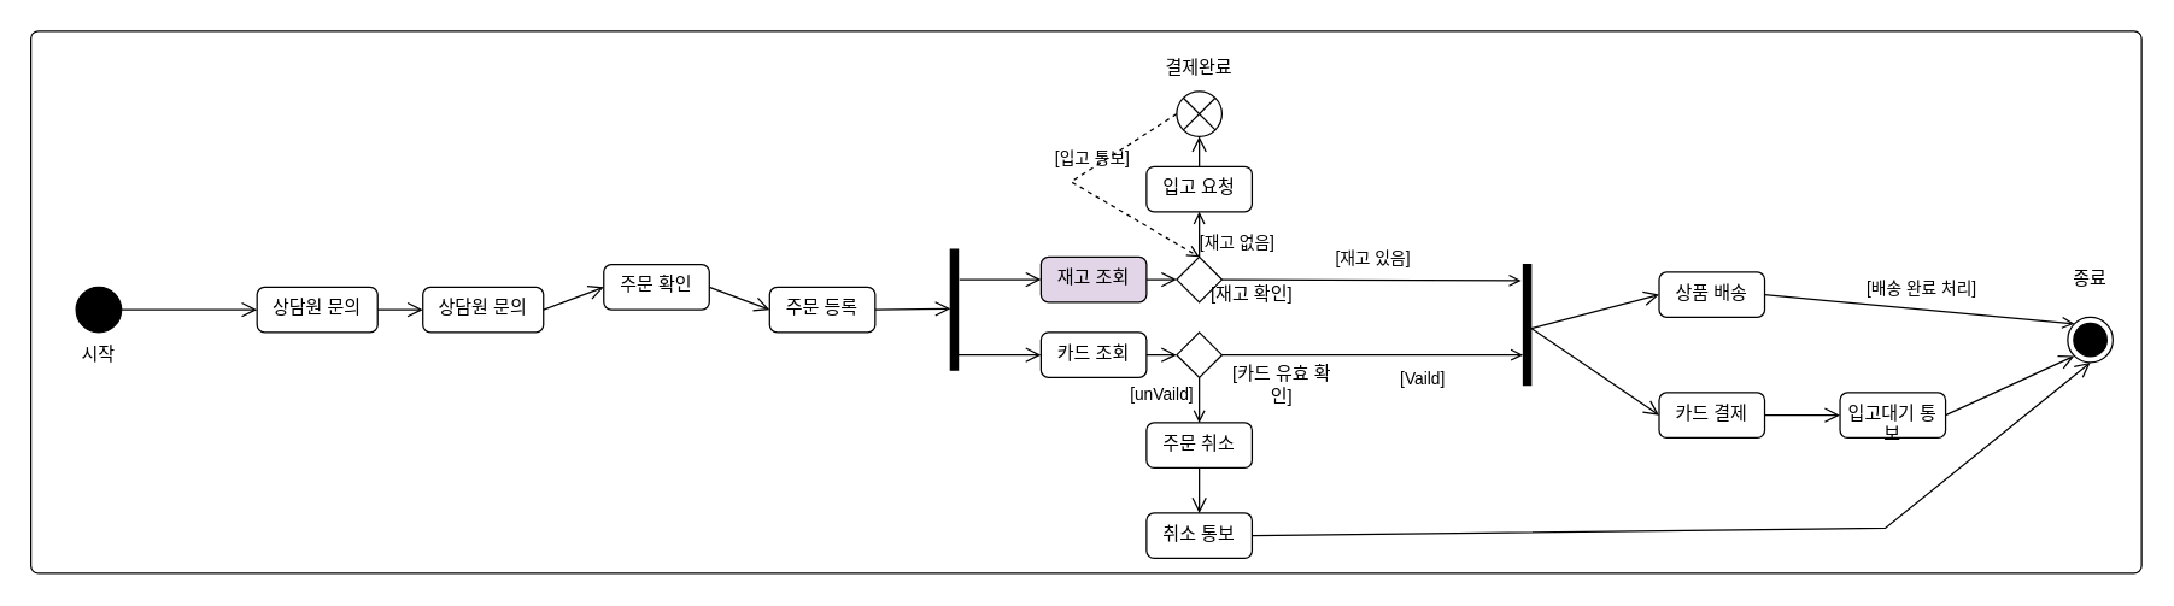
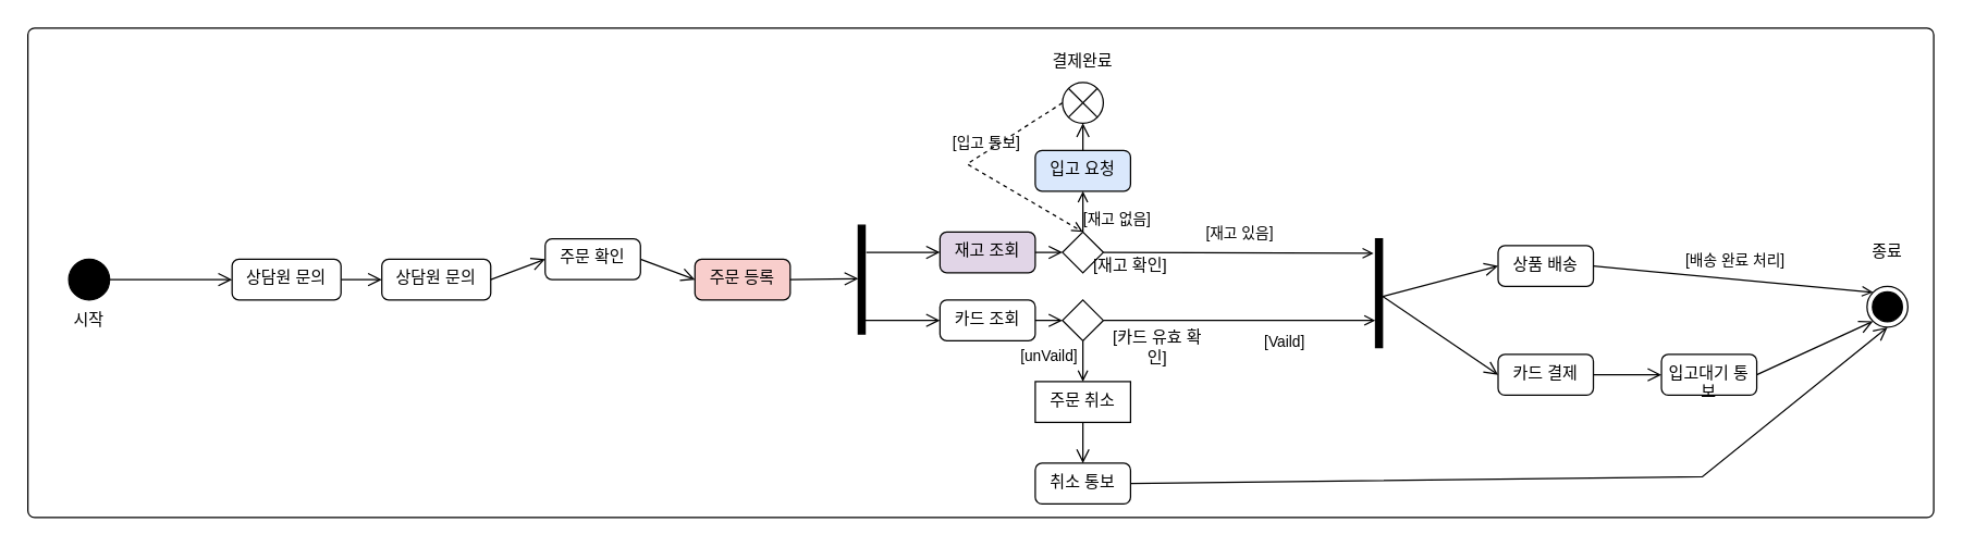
- <mxCell id="20" value="입고 요청" style="html=1;align=center;verticalAlign=top;rounded=1;absoluteArcSize=1;arcSize=10;dashed=0;whiteSpace=wrap;" vertex="1" parent="1"><mxGeometry x="760" y="110" width="70" height="30" as="geometry" /></mxCell>
+ <mxCell id="20" value="입고 요청" style="html=1;align=center;verticalAlign=top;rounded=1;absoluteArcSize=1;arcSize=10;dashed=0;whiteSpace=wrap;fillColor=#dae8fc;" vertex="1" parent="1"><mxGeometry x="760" y="110" width="70" height="30" as="geometry" /></mxCell>
- <mxCell id="8" value="주문 등록" style="html=1;align=center;verticalAlign=top;rounded=1;absoluteArcSize=1;arcSize=10;dashed=0;whiteSpace=wrap;" vertex="1" parent="1"><mxGeometry x="510" y="190" width="70" height="30" as="geometry" /></mxCell>
+ <mxCell id="8" value="주문 등록" style="html=1;align=center;verticalAlign=top;rounded=1;absoluteArcSize=1;arcSize=10;dashed=0;whiteSpace=wrap;fillColor=#f8cecc;" vertex="1" parent="1"><mxGeometry x="510" y="190" width="70" height="30" as="geometry" /></mxCell>
- <mxCell id="21" value="주문 취소" style="html=1;align=center;verticalAlign=top;rounded=1;absoluteArcSize=1;arcSize=10;dashed=0;whiteSpace=wrap;" vertex="1" parent="1"><mxGeometry x="760" y="280" width="70" height="30" as="geometry" /></mxCell>
+ <mxCell id="21" value="주문 취소" style="html=1;align=center;verticalAlign=top;absoluteArcSize=1;arcSize=10;dashed=0;whiteSpace=wrap;rounded=0;" vertex="1" parent="1"><mxGeometry x="760" y="280" width="70" height="30" as="geometry" /></mxCell>
